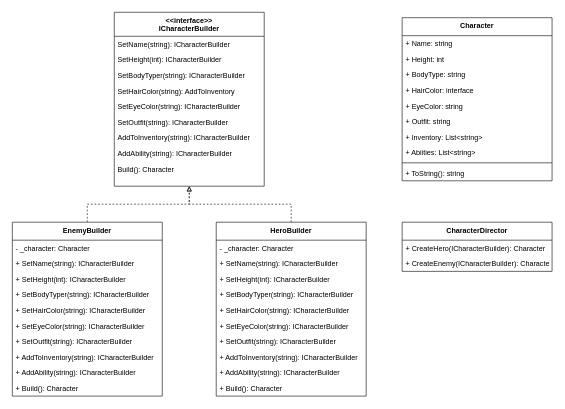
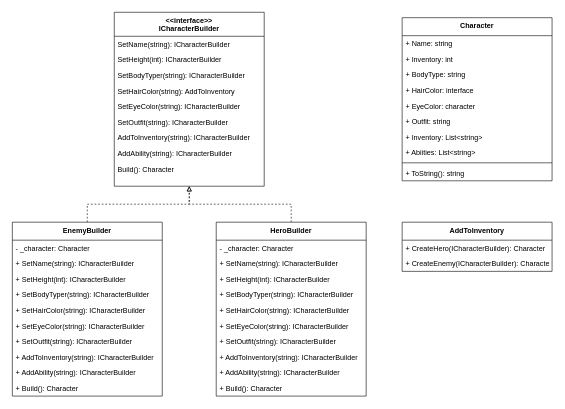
- <mxCell id="38" value="+ Height: int" style="text;align=left;verticalAlign=top;spacingLeft=4;spacingRight=4;overflow=hidden;rotatable=0;points=[[0,0.5],[1,0.5]];portConstraint=eastwest;" vertex="1" parent="36"><mxGeometry y="56" width="250" height="26" as="geometry" /></mxCell>
+ <mxCell id="38" value="+ Inventory: int" style="text;align=left;verticalAlign=top;spacingLeft=4;spacingRight=4;overflow=hidden;rotatable=0;points=[[0,0.5],[1,0.5]];portConstraint=eastwest;" vertex="1" parent="36"><mxGeometry y="56" width="250" height="26" as="geometry" /></mxCell>
- <mxCell id="41" value="+ EyeColor: string" style="text;align=left;verticalAlign=top;spacingLeft=4;spacingRight=4;overflow=hidden;rotatable=0;points=[[0,0.5],[1,0.5]];portConstraint=eastwest;" vertex="1" parent="36"><mxGeometry y="134" width="250" height="26" as="geometry" /></mxCell>
+ <mxCell id="41" value="+ EyeColor: character" style="text;align=left;verticalAlign=top;spacingLeft=4;spacingRight=4;overflow=hidden;rotatable=0;points=[[0,0.5],[1,0.5]];portConstraint=eastwest;" vertex="1" parent="36"><mxGeometry y="134" width="250" height="26" as="geometry" /></mxCell>
- <mxCell id="47" value="CharacterDirector" style="swimlane;fontStyle=1;align=center;verticalAlign=top;childLayout=stackLayout;horizontal=1;startSize=30;horizontalStack=0;resizeParent=1;resizeLast=0;collapsible=1;marginBottom=0;rounded=0;shadow=0;strokeWidth=1;" vertex="1" parent="1"><mxGeometry x="670" y="370" width="250" height="82" as="geometry"><mxRectangle x="360" y="50" width="160" height="26" as="alternateBounds" /></mxGeometry></mxCell>
+ <mxCell id="47" value="AddToInventory" style="swimlane;fontStyle=1;align=center;verticalAlign=top;childLayout=stackLayout;horizontal=1;startSize=30;horizontalStack=0;resizeParent=1;resizeLast=0;collapsible=1;marginBottom=0;rounded=0;shadow=0;strokeWidth=1;" vertex="1" parent="1"><mxGeometry x="670" y="370" width="250" height="82" as="geometry"><mxRectangle x="360" y="50" width="160" height="26" as="alternateBounds" /></mxGeometry></mxCell>
